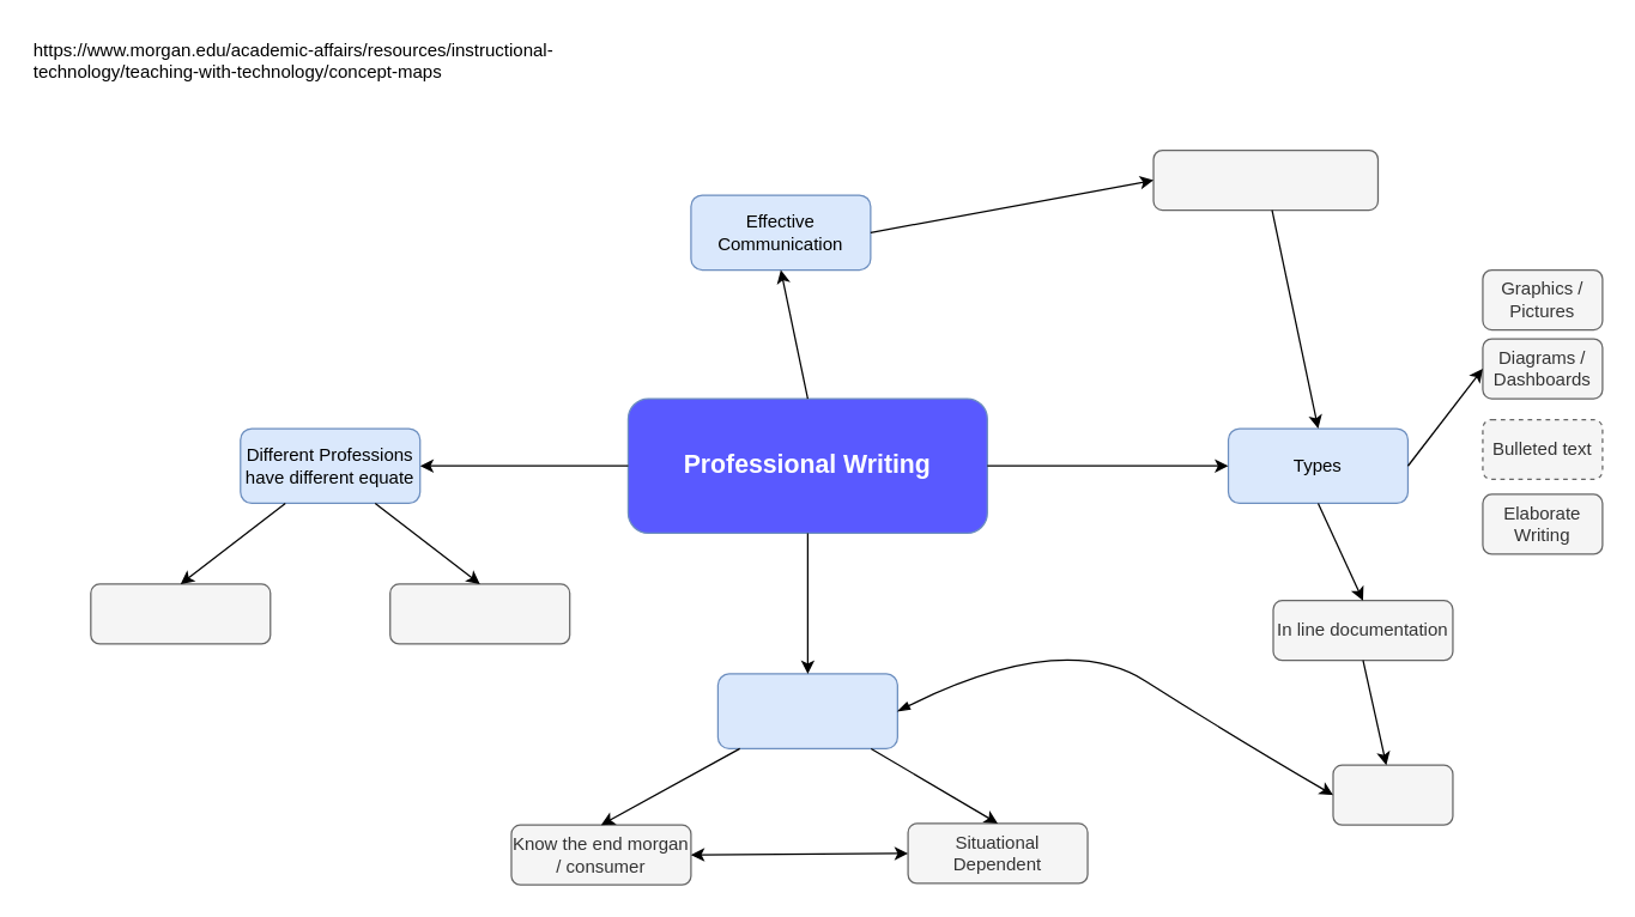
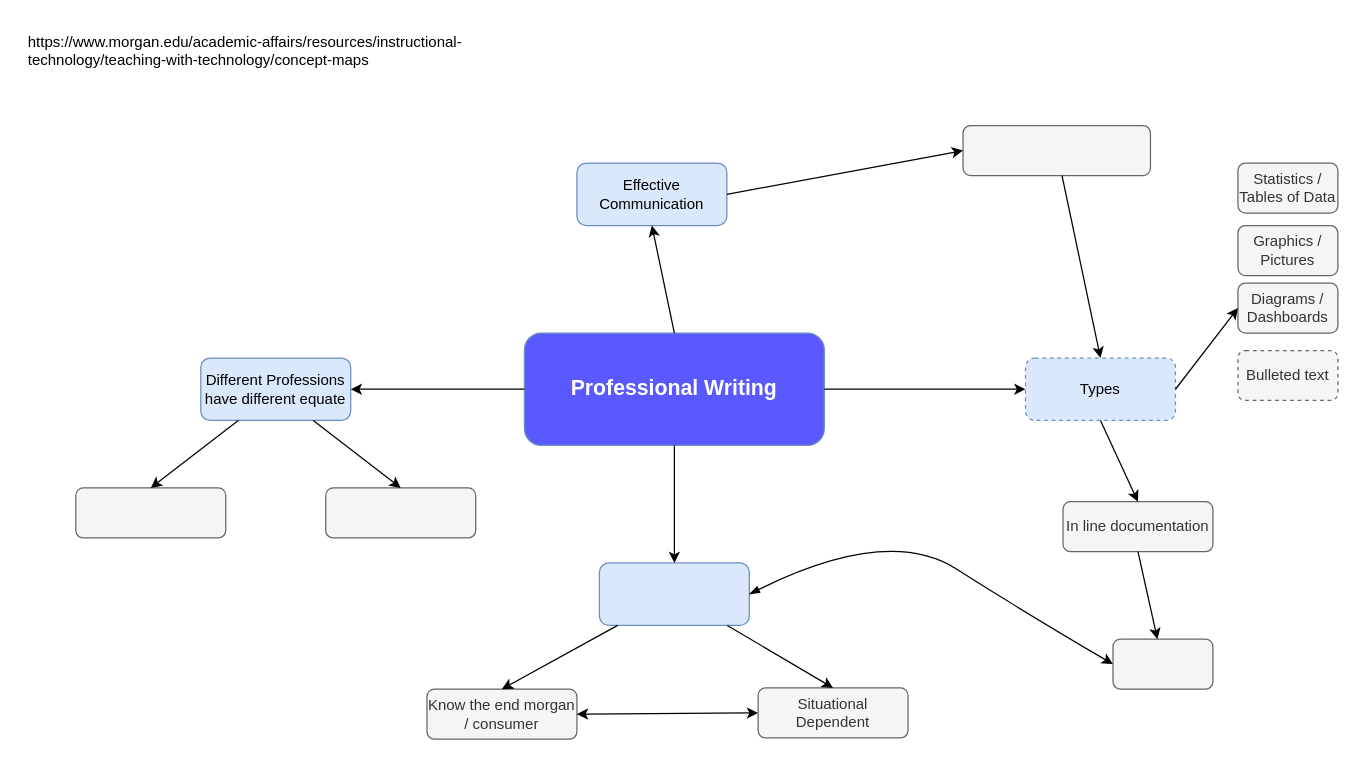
+ <mxCell id="34" value="Statistics / Tables of Data" style="rounded=1;whiteSpace=wrap;html=1;fillColor=#f5f5f5;fontColor=#333333;strokeColor=#666666;" vertex="1" parent="1"><mxGeometry x="990" y="130" width="80" height="40" as="geometry" /></mxCell>
- <mxCell id="18" value="Types" style="rounded=1;whiteSpace=wrap;html=1;fillColor=#dae8fc;strokeColor=#6c8ebf;" parent="1" vertex="1"><mxGeometry x="820" y="286" width="120" height="50" as="geometry" /></mxCell>
+ <mxCell id="18" value="Types" style="rounded=1;whiteSpace=wrap;html=1;fillColor=#dae8fc;strokeColor=#6c8ebf;dashed=1;" parent="1" vertex="1"><mxGeometry x="820" y="286" width="120" height="50" as="geometry" /></mxCell>
- <mxCell id="32" value="Elaborate Writing" style="rounded=1;whiteSpace=wrap;html=1;fillColor=#f5f5f5;fontColor=#333333;strokeColor=#666666;" vertex="1" parent="1"><mxGeometry x="990" y="330" width="80" height="40" as="geometry" /></mxCell>
